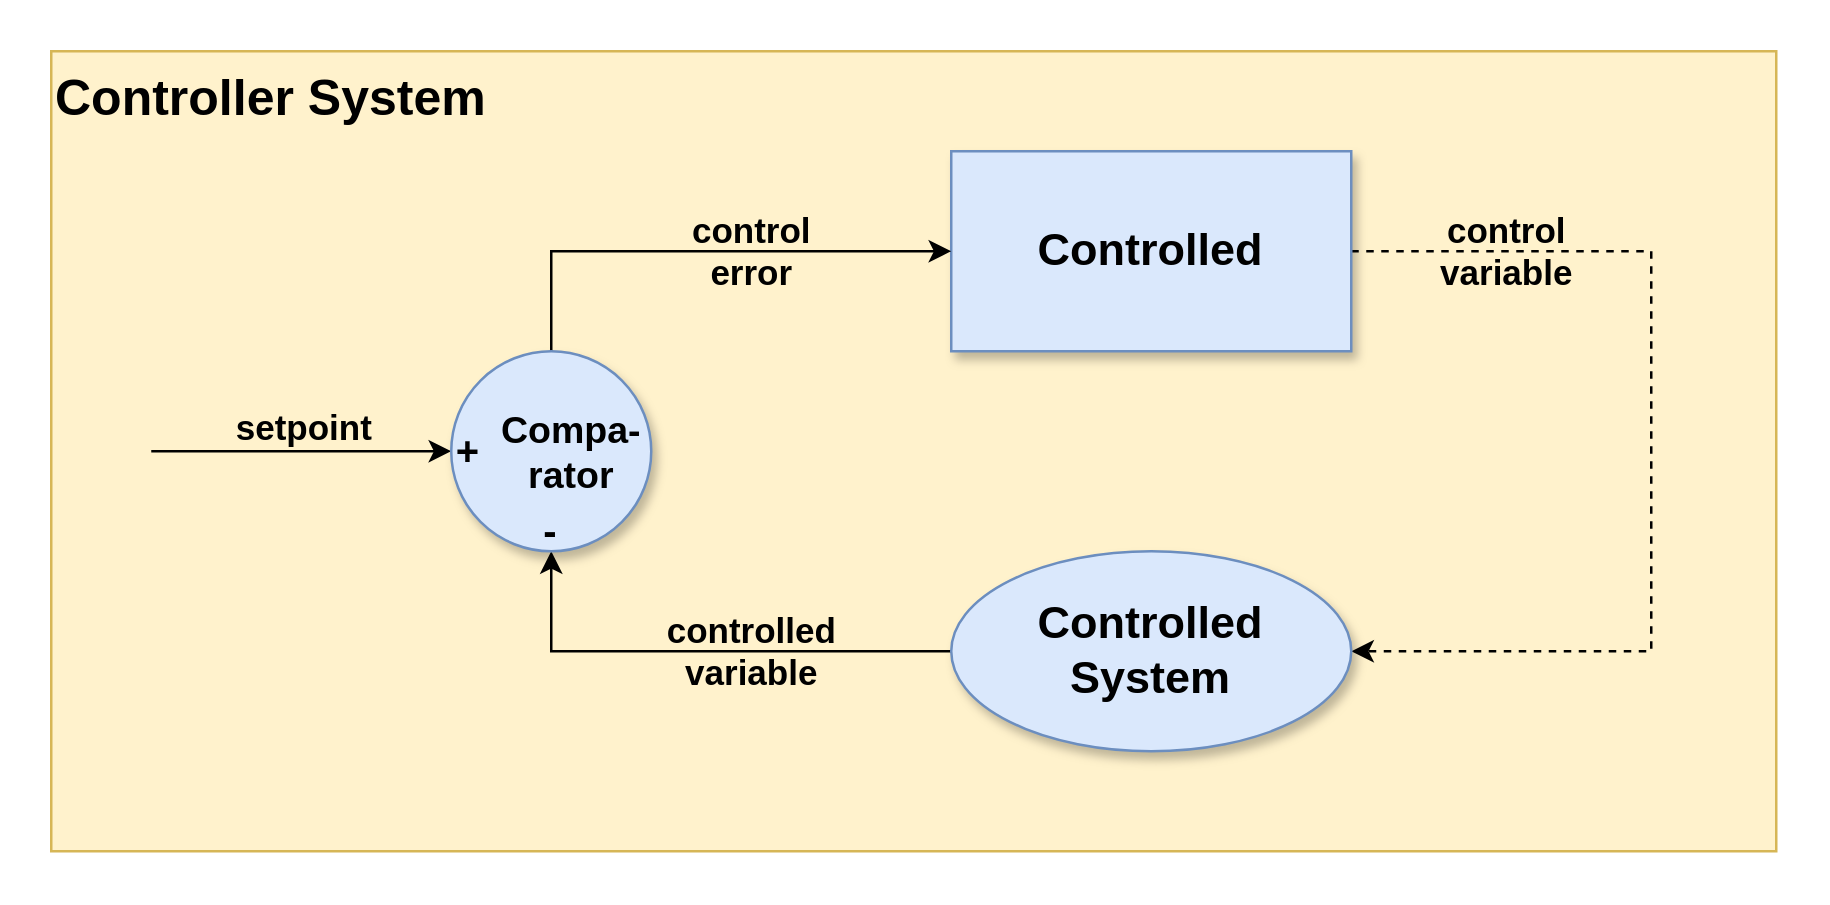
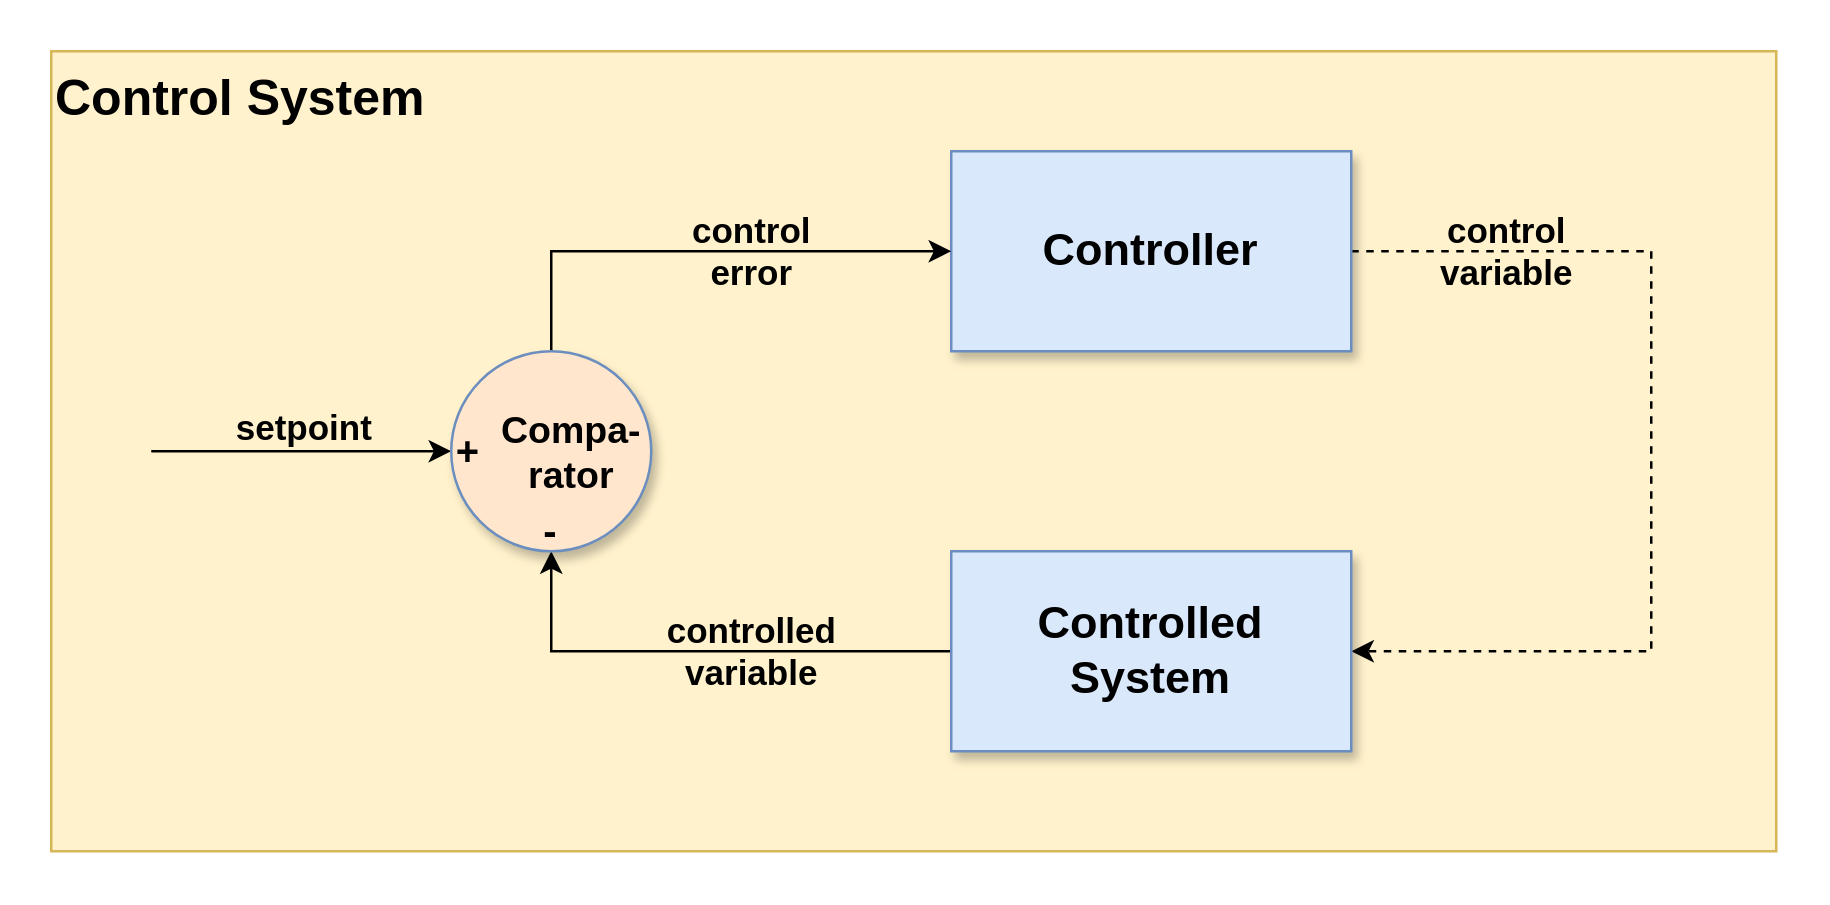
- <mxCell id="2" value="Controller System" style="rounded=0;whiteSpace=wrap;html=1;labelBackgroundColor=none;fontSize=20;align=left;verticalAlign=top;fontStyle=1;fillColor=#fff2cc;strokeColor=#d6b656;" parent="1" vertex="1"><mxGeometry x="20" y="20" width="690" height="320" as="geometry" /></mxCell>
+ <mxCell id="2" value="Control System" style="rounded=0;whiteSpace=wrap;html=1;labelBackgroundColor=none;fontSize=20;align=left;verticalAlign=top;fontStyle=1;fillColor=#fff2cc;strokeColor=#d6b656;" parent="1" vertex="1"><mxGeometry x="20" y="20" width="690" height="320" as="geometry" /></mxCell>
- <mxCell id="4" value="Controlled" style="rounded=0;whiteSpace=wrap;html=1;fillColor=#dae8fc;strokeColor=#6c8ebf;fontStyle=1;fontSize=18;shadow=1;" parent="1" vertex="1"><mxGeometry x="380" y="60" width="160" height="80" as="geometry" /></mxCell>
+ <mxCell id="4" value="Controller" style="rounded=0;whiteSpace=wrap;html=1;fillColor=#dae8fc;strokeColor=#6c8ebf;fontStyle=1;fontSize=18;shadow=1;" parent="1" vertex="1"><mxGeometry x="380" y="60" width="160" height="80" as="geometry" /></mxCell>
- <mxCell id="10" value="&amp;nbsp; &amp;nbsp; Compa-&lt;br style=&quot;font-size: 15px;&quot;&gt;&amp;nbsp; &amp;nbsp; rator" style="ellipse;whiteSpace=wrap;html=1;aspect=fixed;fontStyle=1;fontSize=15;fillColor=#dae8fc;strokeColor=#6c8ebf;verticalAlign=middle;align=center;shadow=1;" parent="1" vertex="1"><mxGeometry x="180" y="140" width="80" height="80" as="geometry" /></mxCell>
+ <mxCell id="10" value="&amp;nbsp; &amp;nbsp; Compa-&lt;br style=&quot;font-size: 15px;&quot;&gt;&amp;nbsp; &amp;nbsp; rator" style="ellipse;whiteSpace=wrap;html=1;aspect=fixed;fontStyle=1;fontSize=15;fillColor=#ffe6cc;strokeColor=#6c8ebf;verticalAlign=middle;align=center;shadow=1;" parent="1" vertex="1"><mxGeometry x="180" y="140" width="80" height="80" as="geometry" /></mxCell>
- <mxCell id="6" value="Controlled &lt;br style=&quot;font-size: 18px;&quot;&gt;System" style="ellipse;whiteSpace=wrap;html=1;fillColor=#dae8fc;strokeColor=#6c8ebf;fontStyle=1;fontSize=18;shadow=1;" parent="1" vertex="1"><mxGeometry x="380" y="220" width="160" height="80" as="geometry" /></mxCell>
+ <mxCell id="6" value="Controlled &lt;br style=&quot;font-size: 18px;&quot;&gt;System" style="rounded=0;whiteSpace=wrap;html=1;fillColor=#dae8fc;strokeColor=#6c8ebf;fontStyle=1;fontSize=18;shadow=1;" parent="1" vertex="1"><mxGeometry x="380" y="220" width="160" height="80" as="geometry" /></mxCell>
